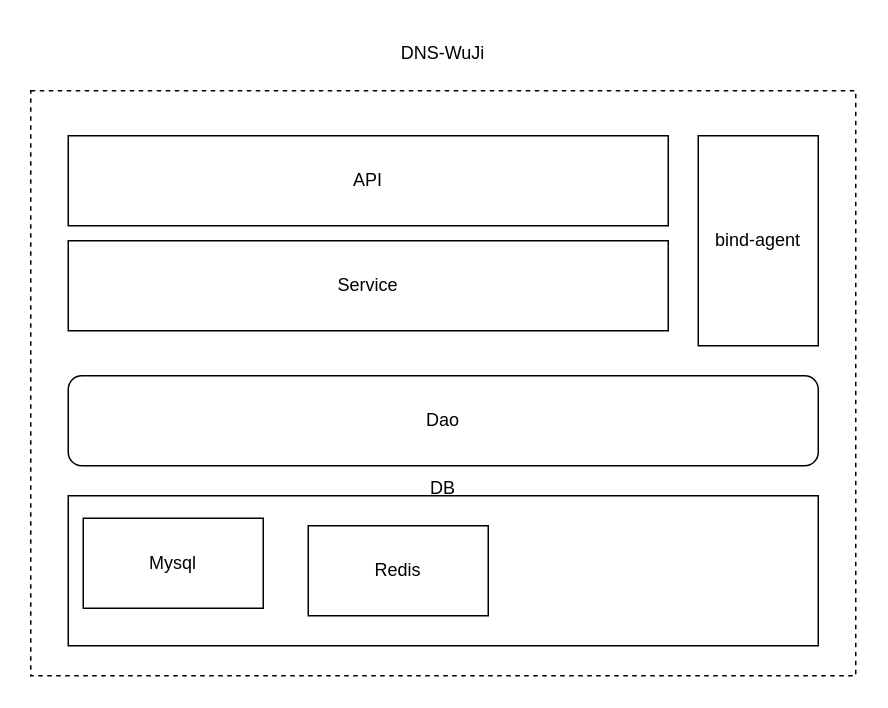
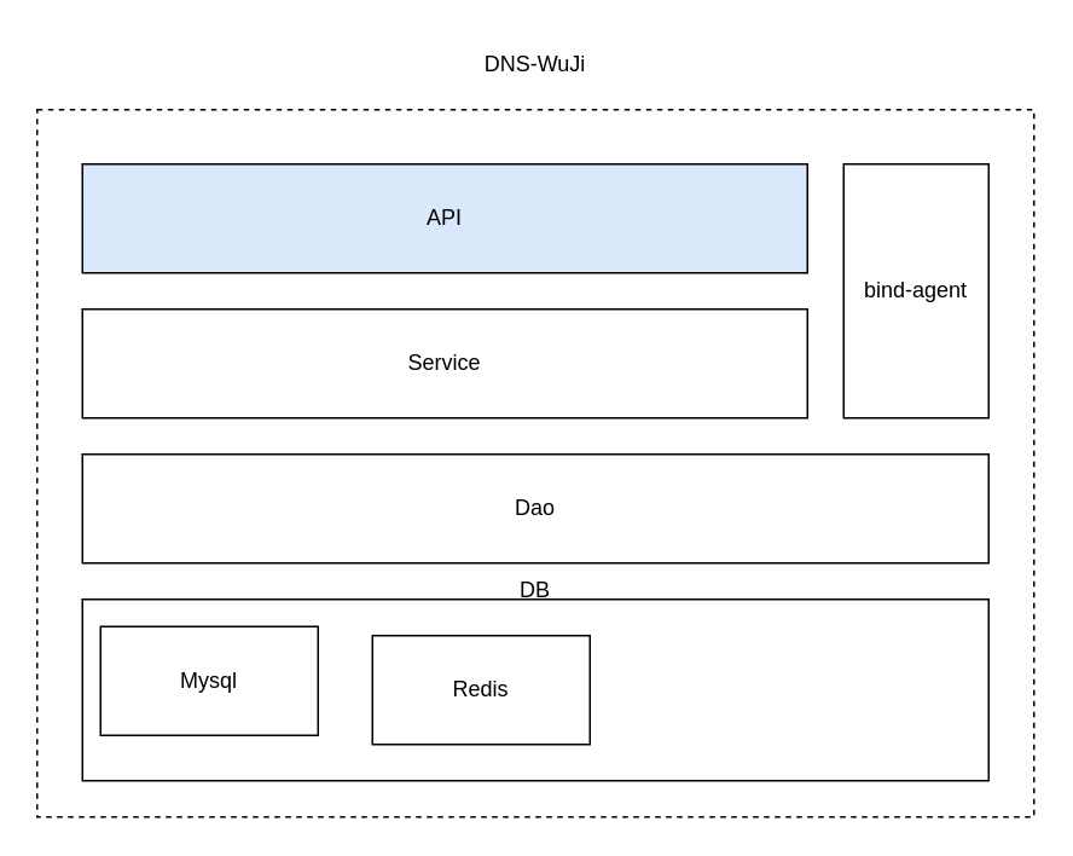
- <mxCell id="11" value="API" style="rounded=0;whiteSpace=wrap;html=1;" vertex="1" parent="1"><mxGeometry x="45" y="90" width="400" height="60" as="geometry" /></mxCell>
+ <mxCell id="11" value="API" style="rounded=0;whiteSpace=wrap;html=1;fillColor=#dae8fc;" vertex="1" parent="1"><mxGeometry x="45" y="90" width="400" height="60" as="geometry" /></mxCell>
- <mxCell id="4" value="Service" style="rounded=0;whiteSpace=wrap;html=1;" vertex="1" parent="1"><mxGeometry x="45" y="160" width="400" height="60" as="geometry" /></mxCell>
+ <mxCell id="4" value="Service" style="rounded=0;whiteSpace=wrap;html=1;" vertex="1" parent="1"><mxGeometry x="45" y="170" width="400" height="60" as="geometry" /></mxCell>
- <mxCell id="10" value="Dao" style="whiteSpace=wrap;html=1;rounded=1;" vertex="1" parent="1"><mxGeometry x="45" y="250" width="500" height="60" as="geometry" /></mxCell>
+ <mxCell id="10" value="Dao" style="rounded=0;whiteSpace=wrap;html=1;" vertex="1" parent="1"><mxGeometry x="45" y="250" width="500" height="60" as="geometry" /></mxCell>
